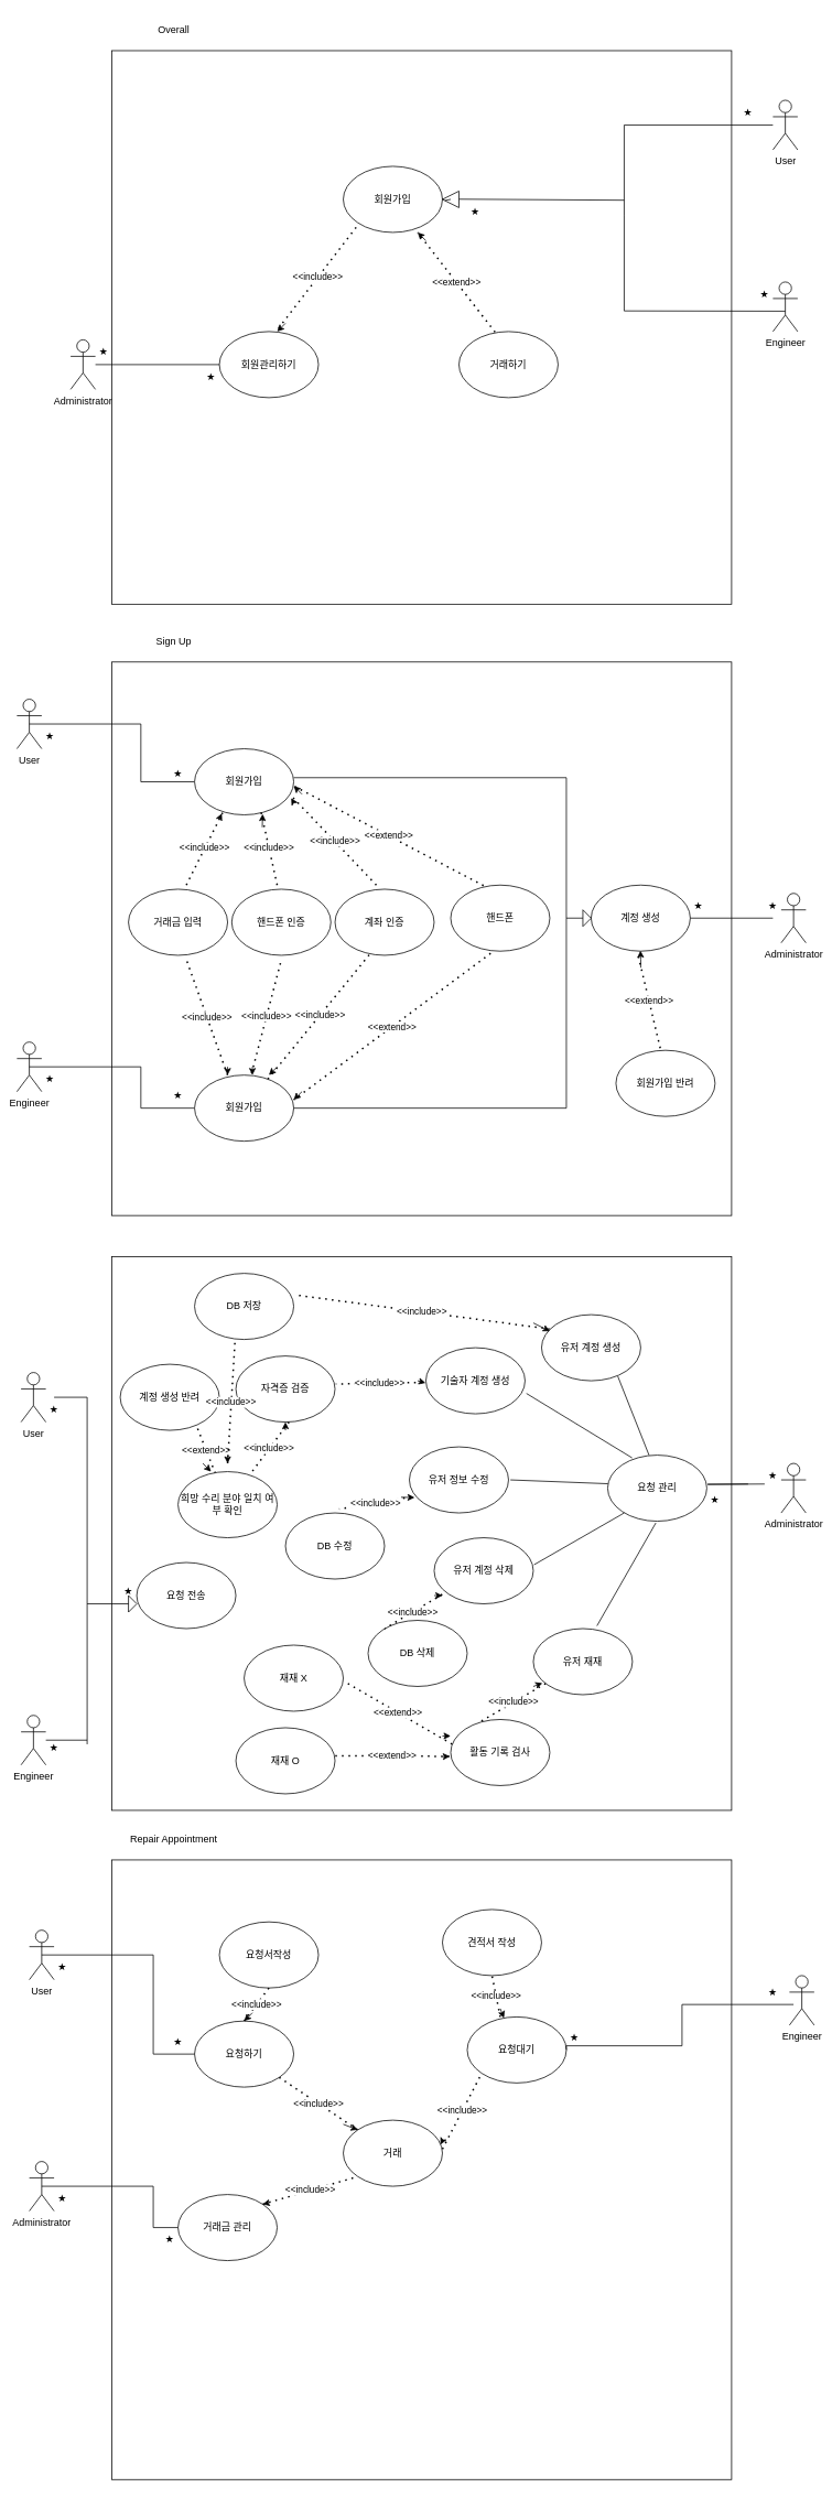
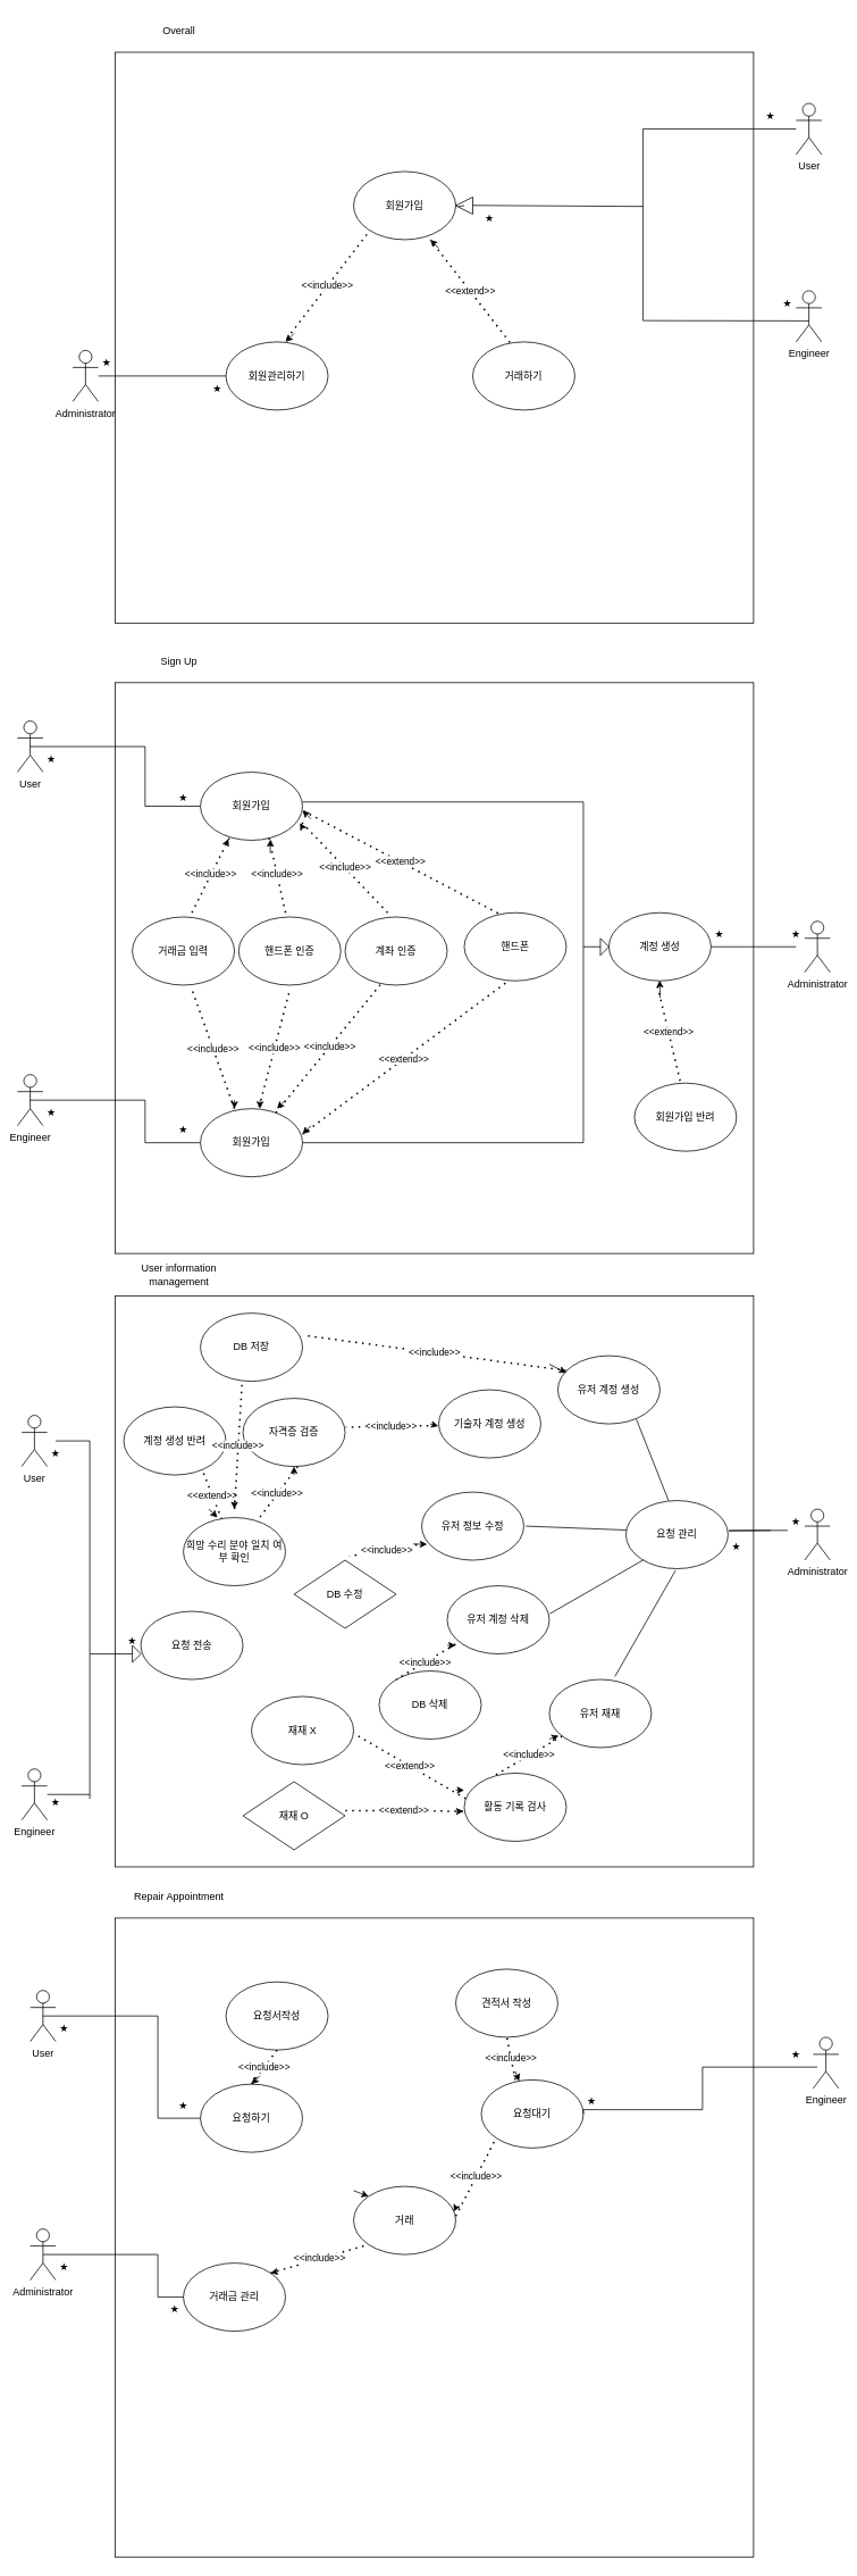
+ <mxCell id="103" value="User information management" style="text;html=1;strokeColor=none;fillColor=none;align=center;verticalAlign=middle;whiteSpace=wrap;rounded=0;labelBorderColor=none;fontColor=default;" vertex="1" parent="1"><mxGeometry x="135" y="1480" width="150" height="30" as="geometry" /></mxCell>
- <mxCell id="69" value="" style="endArrow=none;html=1;rounded=0;entryX=1.014;entryY=0.692;entryDx=0;entryDy=0;entryPerimeter=0;exitX=0.247;exitY=0.042;exitDx=0;exitDy=0;exitPerimeter=0;" edge="1" parent="1" source="55" target="50"><mxGeometry width="50" height="50" relative="1" as="geometry"><mxPoint x="795.04" y="1770" as="sourcePoint" /><mxPoint x="757.28" y="1674.64" as="targetPoint" /></mxGeometry></mxCell>
- <mxCell id="59" value="DB 수정" style="ellipse;whiteSpace=wrap;html=1;labelBorderColor=none;fontColor=default;" vertex="1" parent="1"><mxGeometry x="345" y="1830" width="120" height="80" as="geometry" /></mxCell>
+ <mxCell id="59" value="DB 수정" style="rhombus;whiteSpace=wrap;html=1;labelBorderColor=none;fontColor=default;" vertex="1" parent="1"><mxGeometry x="345" y="1830" width="120" height="80" as="geometry" /></mxCell>
- <mxCell id="61" value="재재 O" style="ellipse;whiteSpace=wrap;html=1;labelBorderColor=none;fontColor=default;" vertex="1" parent="1"><mxGeometry x="285" y="2090" width="120" height="80" as="geometry" /></mxCell>
+ <mxCell id="61" value="재재 O" style="rhombus;whiteSpace=wrap;html=1;labelBorderColor=none;fontColor=default;" vertex="1" parent="1"><mxGeometry x="285" y="2090" width="120" height="80" as="geometry" /></mxCell>
- <mxCell id="131" value="&amp;lt;&amp;lt;include&amp;gt;&amp;gt;" style="endArrow=none;dashed=1;html=1;dashPattern=1 3;strokeWidth=2;rounded=0;fontColor=default;entryX=0;entryY=0;entryDx=0;entryDy=0;exitX=1;exitY=1;exitDx=0;exitDy=0;" edge="1" parent="1" source="107" target="109"><mxGeometry width="50" height="50" relative="1" as="geometry"><mxPoint x="365" y="2615" as="sourcePoint" /><mxPoint x="415" y="2565" as="targetPoint" /></mxGeometry></mxCell>
